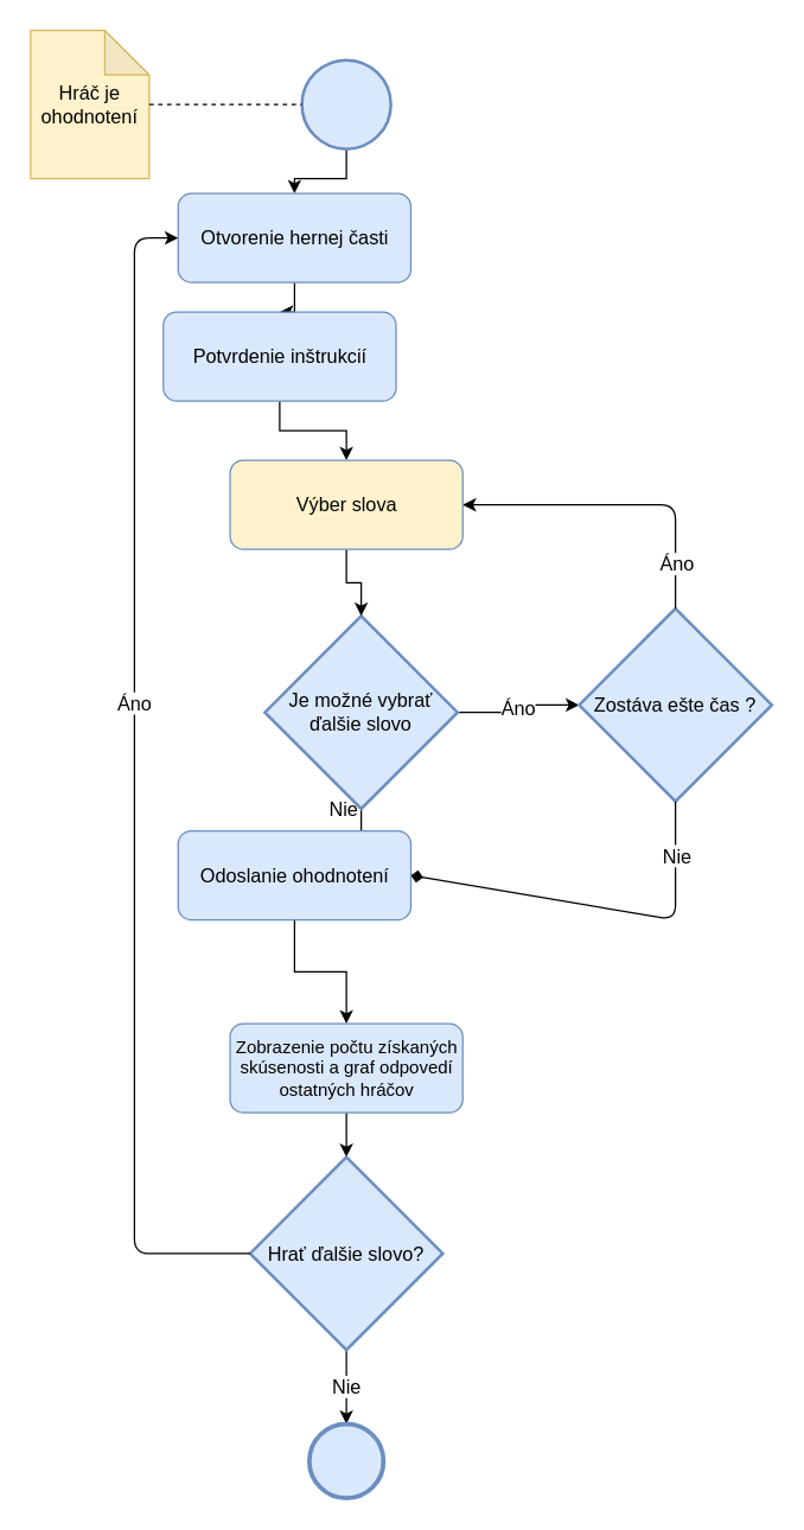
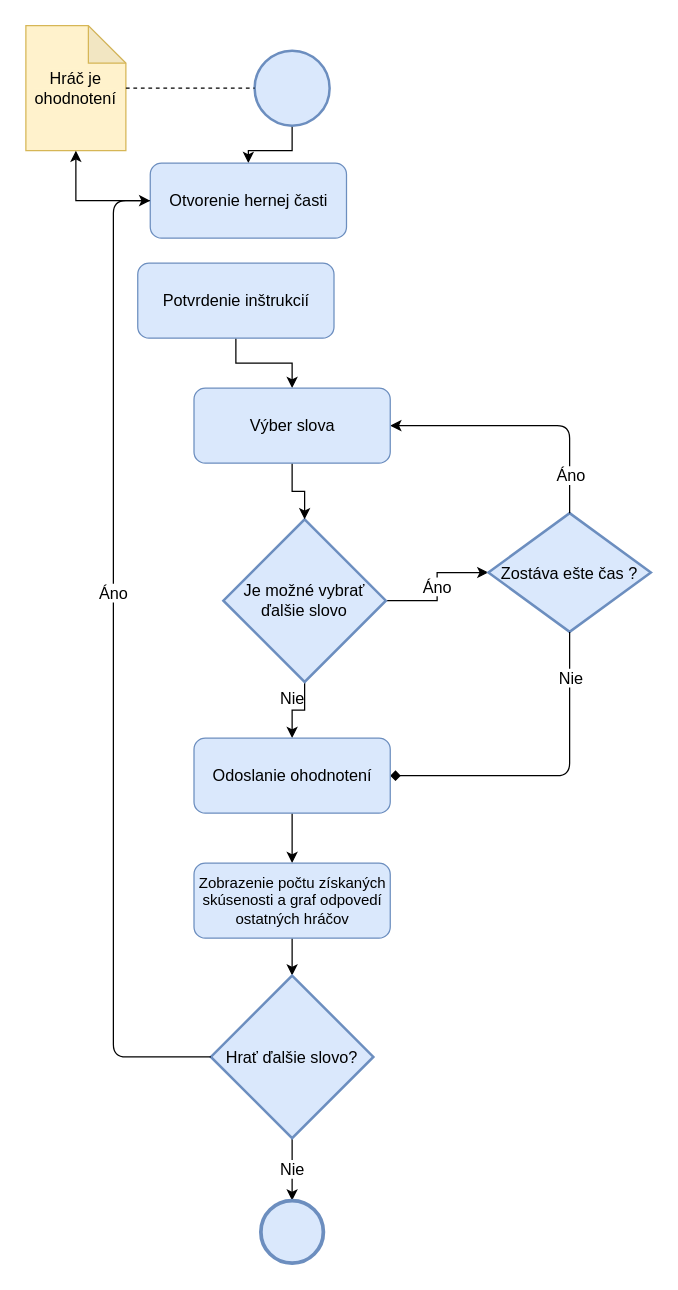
- <mxCell id="14" value="" style="edgeStyle=orthogonalEdgeStyle;rounded=0;orthogonalLoop=1;jettySize=auto;html=1;fontSize=13;" edge="1" parent="1" source="15" target="17"><mxGeometry relative="1" as="geometry" /></mxCell>
+ <mxCell id="14" value="" style="edgeStyle=orthogonalEdgeStyle;rounded=0;orthogonalLoop=1;jettySize=auto;html=1;fontSize=13;" edge="1" parent="1" source="15" target="2"><mxGeometry relative="1" as="geometry" /></mxCell>
- <mxCell id="19" value="&lt;span style=&quot;font-size: 13px;&quot;&gt;Výber slova&lt;/span&gt;&lt;br style=&quot;font-size: 13px;&quot;&gt;" style="rounded=1;whiteSpace=wrap;html=1;fillColor=#fff2cc;strokeColor=#6c8ebf;fontSize=13;" vertex="1" parent="1"><mxGeometry x="154.5" y="310" width="157" height="60" as="geometry" /></mxCell>
+ <mxCell id="19" value="&lt;span style=&quot;font-size: 13px;&quot;&gt;Výber slova&lt;/span&gt;&lt;br style=&quot;font-size: 13px;&quot;&gt;" style="rounded=1;whiteSpace=wrap;html=1;fillColor=#dae8fc;strokeColor=#6c8ebf;fontSize=13;" vertex="1" parent="1"><mxGeometry x="154.5" y="310" width="157" height="60" as="geometry" /></mxCell>
- <mxCell id="9" value="&lt;font style=&quot;font-size: 13px&quot;&gt;Zostáva ešte čas ?&lt;/font&gt;" style="strokeWidth=2;html=1;shape=mxgraph.flowchart.decision;whiteSpace=wrap;fillColor=#dae8fc;strokeColor=#6c8ebf;fontSize=13;" vertex="1" parent="1"><mxGeometry x="390" y="410" width="130" height="130" as="geometry" /></mxCell>
+ <mxCell id="9" value="&lt;font style=&quot;font-size: 13px&quot;&gt;Zostáva ešte čas ?&lt;/font&gt;" style="strokeWidth=2;html=1;shape=mxgraph.flowchart.decision;whiteSpace=wrap;fillColor=#dae8fc;strokeColor=#6c8ebf;fontSize=13;" vertex="1" parent="1"><mxGeometry x="390" y="410" width="130" height="95" as="geometry" /></mxCell>
- <mxCell id="21" value="&lt;span style=&quot;font-size: 13px;&quot;&gt;Odoslanie ohodnotení&lt;/span&gt;&lt;br style=&quot;font-size: 13px;&quot;&gt;" style="rounded=1;whiteSpace=wrap;html=1;fillColor=#dae8fc;strokeColor=#6c8ebf;fontSize=13;" vertex="1" parent="1"><mxGeometry x="119.5" y="560" width="157" height="60" as="geometry" /></mxCell>
+ <mxCell id="21" value="&lt;span style=&quot;font-size: 13px;&quot;&gt;Odoslanie ohodnotení&lt;/span&gt;&lt;br style=&quot;font-size: 13px;&quot;&gt;" style="rounded=1;whiteSpace=wrap;html=1;fillColor=#dae8fc;strokeColor=#6c8ebf;fontSize=13;" vertex="1" parent="1"><mxGeometry x="154.5" y="590" width="157" height="60" as="geometry" /></mxCell>
